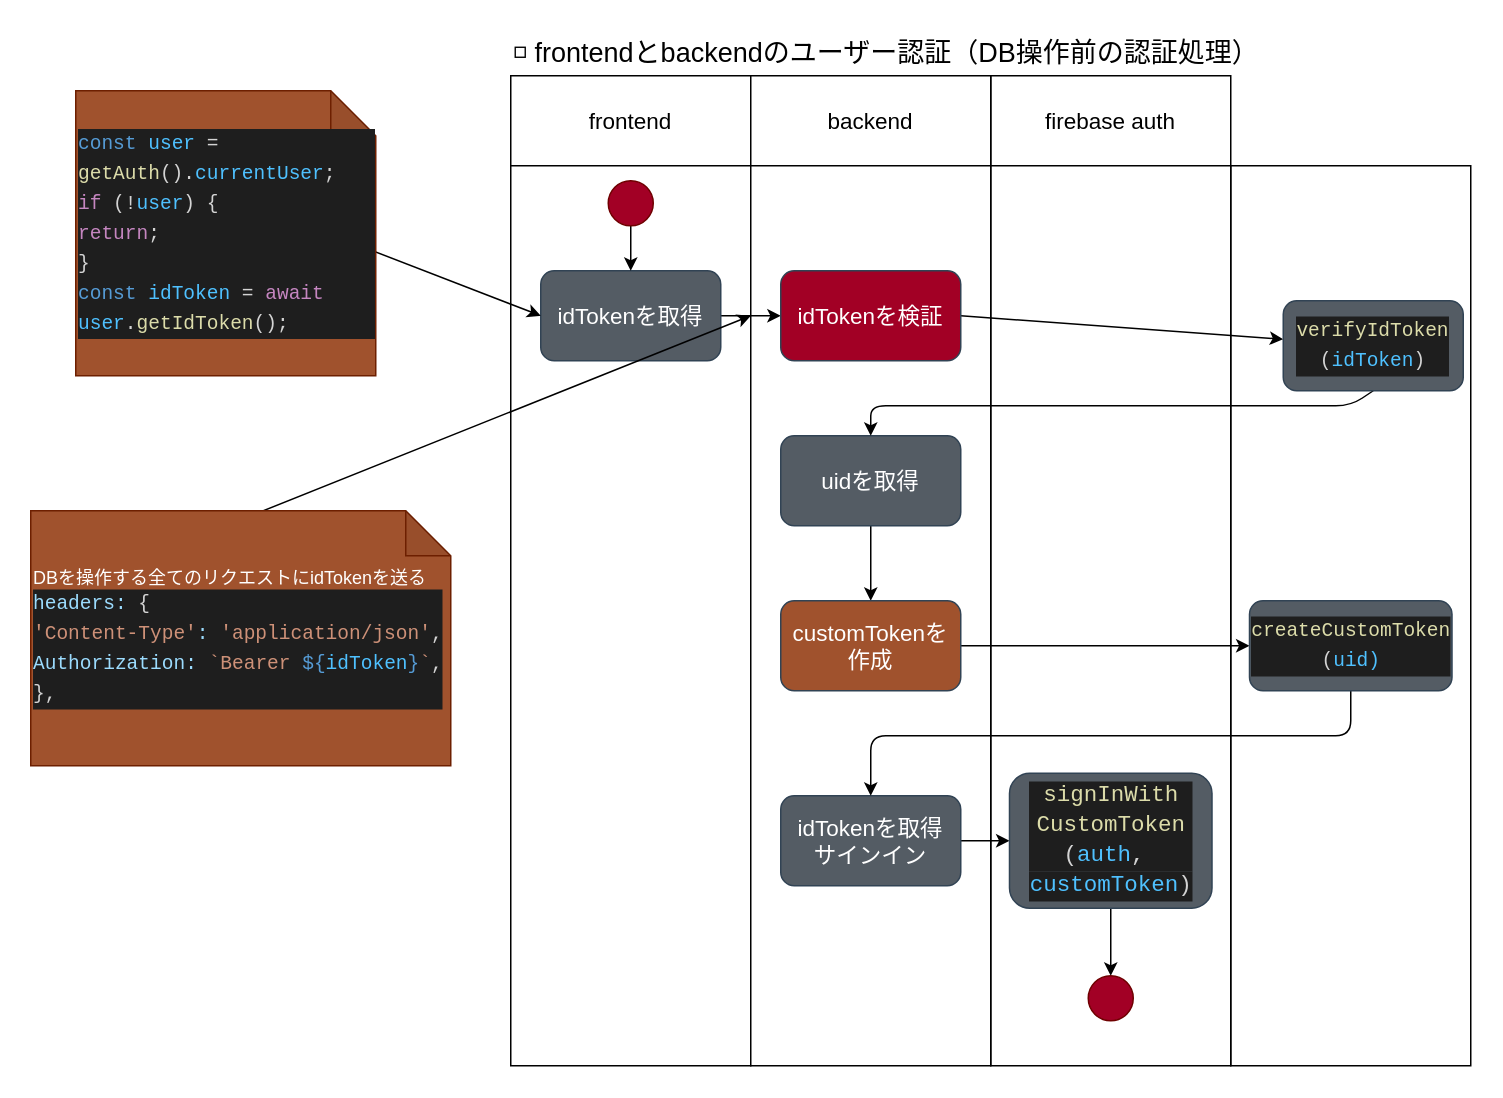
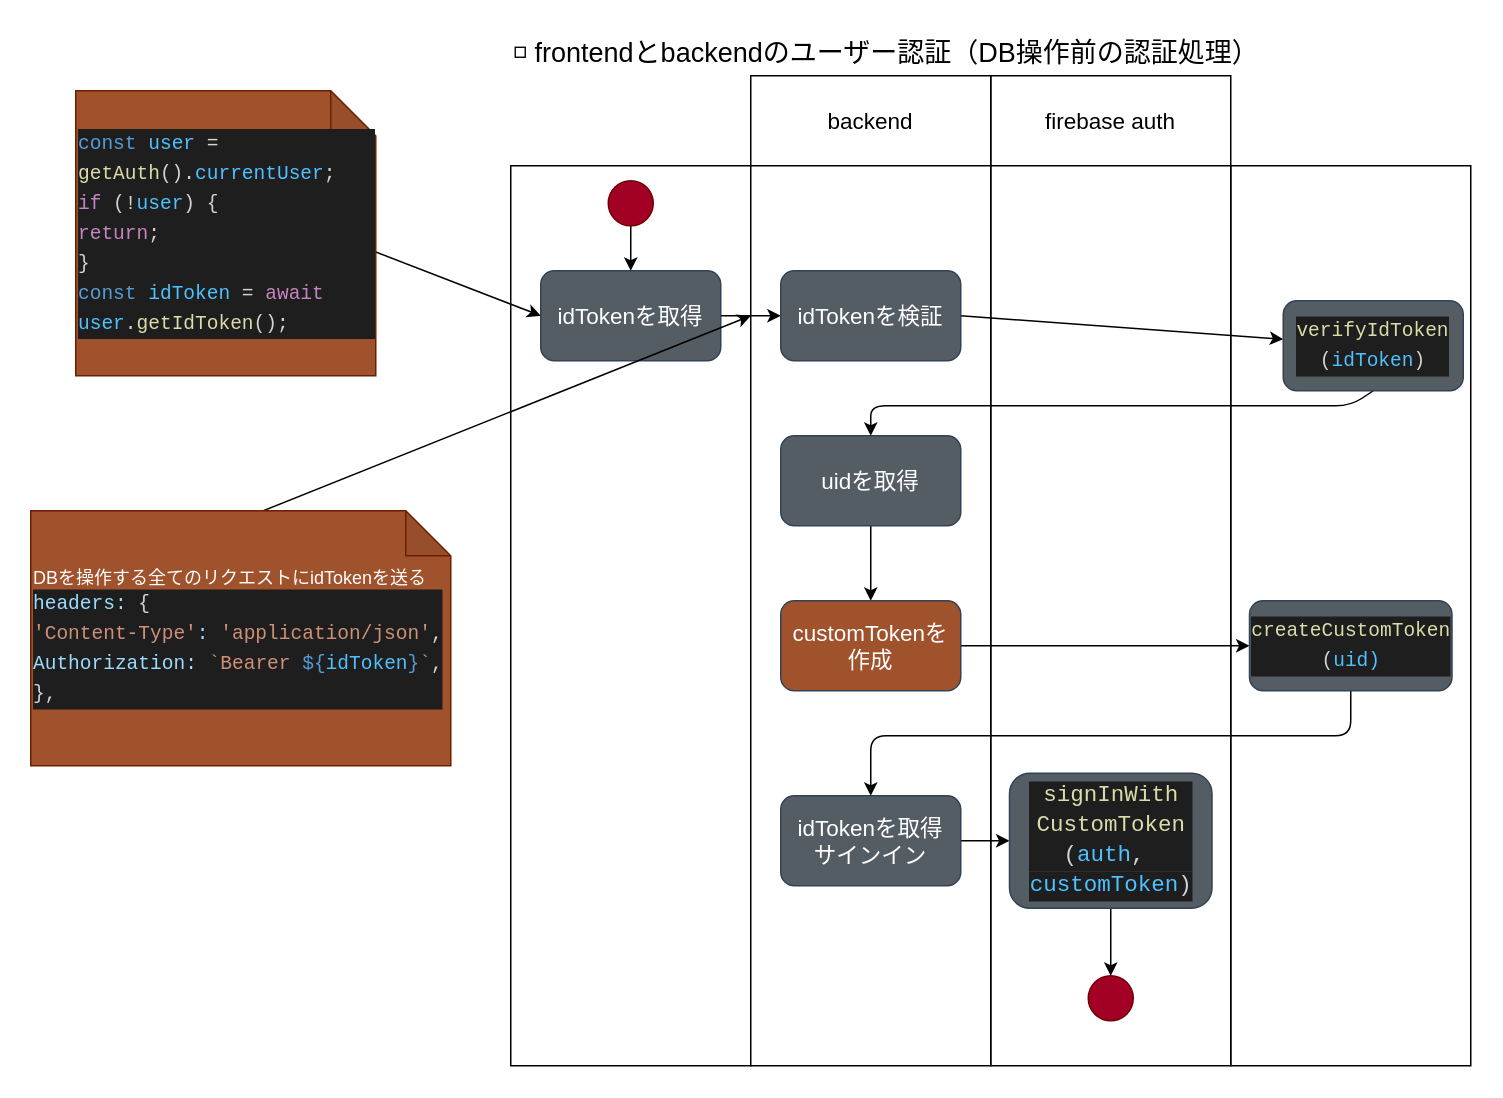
- <mxCell id="2" value="frontend" style="rounded=0;whiteSpace=wrap;html=1;fontSize=15;" parent="1" vertex="1"><mxGeometry x="340" y="50" width="160" height="60" as="geometry" /></mxCell>
- <mxCell id="14" value="idTokenを検証" style="rounded=1;whiteSpace=wrap;html=1;fontSize=15;fillColor=#a20025;fontColor=#ffffff;strokeColor=#314354;" parent="1" vertex="1"><mxGeometry x="520" y="180" width="120" height="60" as="geometry" /></mxCell>
+ <mxCell id="14" value="idTokenを検証" style="rounded=1;whiteSpace=wrap;html=1;fontSize=15;fillColor=#545c64;fontColor=#ffffff;strokeColor=#314354;" parent="1" vertex="1"><mxGeometry x="520" y="180" width="120" height="60" as="geometry" /></mxCell>
